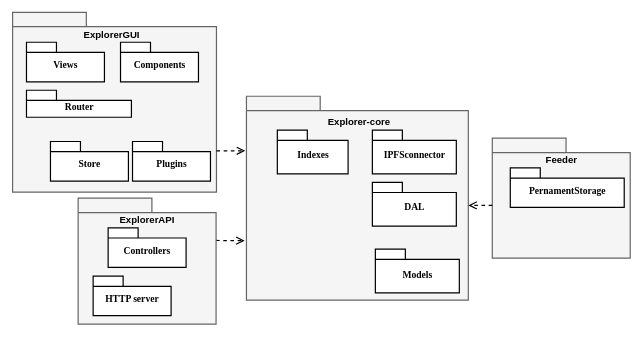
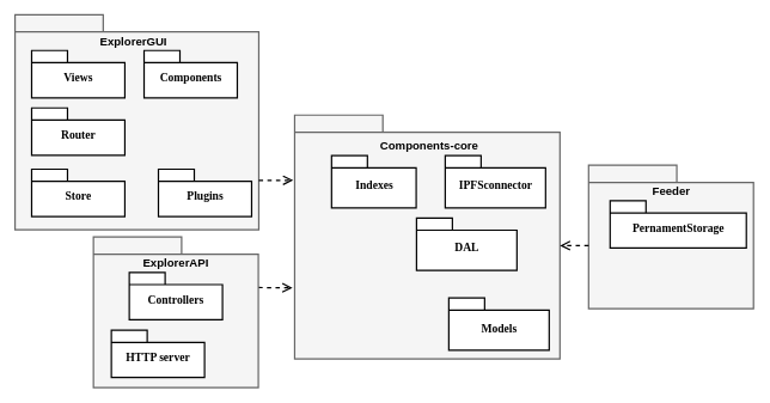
- <mxCell id="12" value="Router" style="shape=folder;fontStyle=1;spacingTop=10;tabWidth=50;tabHeight=17;tabPosition=left;html=1;rounded=0;shadow=0;comic=0;labelBackgroundColor=none;strokeColor=#000000;strokeWidth=2;fillColor=#ffffff;fontFamily=Verdana;fontSize=16;fontColor=#000000;align=center;" parent="1" vertex="1"><mxGeometry x="43.18" y="150" width="175" height="45" as="geometry" /></mxCell>
+ <mxCell id="12" value="Router" style="shape=folder;fontStyle=1;spacingTop=10;tabWidth=50;tabHeight=17;tabPosition=left;html=1;rounded=0;shadow=0;comic=0;labelBackgroundColor=none;strokeColor=#000000;strokeWidth=2;fillColor=#ffffff;fontFamily=Verdana;fontSize=16;fontColor=#000000;align=center;" parent="1" vertex="1"><mxGeometry x="43.18" y="150" width="130" height="66" as="geometry" /></mxCell>
- <mxCell id="5" value="Explorer-core" style="text;html=1;strokeColor=none;fillColor=none;align=center;verticalAlign=middle;whiteSpace=wrap;rounded=0;fontSize=16;strokeWidth=2;fontStyle=1" parent="3" vertex="1"><mxGeometry x="11.709" y="7.313" width="351.851" height="29.179" as="geometry" /></mxCell>
+ <mxCell id="5" value="Components-core" style="text;html=1;strokeColor=none;fillColor=none;align=center;verticalAlign=middle;whiteSpace=wrap;rounded=0;fontSize=16;strokeWidth=2;fontStyle=1" parent="3" vertex="1"><mxGeometry x="11.709" y="7.313" width="351.851" height="29.179" as="geometry" /></mxCell>
- <mxCell id="24" value="Store" style="shape=folder;fontStyle=1;spacingTop=10;tabWidth=50;tabHeight=17;tabPosition=left;html=1;rounded=0;shadow=0;comic=0;labelBackgroundColor=none;strokeColor=#000000;strokeWidth=2;fillColor=#ffffff;fontFamily=Verdana;fontSize=16;fontColor=#000000;align=center;" parent="1" vertex="1"><mxGeometry x="83.18" y="235.44" width="130" height="66" as="geometry" /></mxCell>
+ <mxCell id="24" value="Store" style="shape=folder;fontStyle=1;spacingTop=10;tabWidth=50;tabHeight=17;tabPosition=left;html=1;rounded=0;shadow=0;comic=0;labelBackgroundColor=none;strokeColor=#000000;strokeWidth=2;fillColor=#ffffff;fontFamily=Verdana;fontSize=16;fontColor=#000000;align=center;" parent="1" vertex="1"><mxGeometry x="43.18" y="235.44" width="130" height="66" as="geometry" /></mxCell>
- <mxCell id="6" value="DAL" style="shape=folder;fontStyle=1;spacingTop=10;tabWidth=50;tabHeight=17;tabPosition=left;html=1;rounded=0;shadow=0;comic=0;labelBackgroundColor=none;strokeColor=#000000;strokeWidth=2;fillColor=#ffffff;fontFamily=Verdana;fontSize=16;fontColor=#000000;align=center;" parent="3" vertex="1"><mxGeometry x="210" y="123.5" width="140" height="73" as="geometry" /></mxCell>
+ <mxCell id="6" value="DAL" style="shape=folder;fontStyle=1;spacingTop=10;tabWidth=50;tabHeight=17;tabPosition=left;html=1;rounded=0;shadow=0;comic=0;labelBackgroundColor=none;strokeColor=#000000;strokeWidth=2;fillColor=#ffffff;fontFamily=Verdana;fontSize=16;fontColor=#000000;align=center;" parent="3" vertex="1"><mxGeometry x="170" y="123.5" width="140" height="73" as="geometry" /></mxCell>
